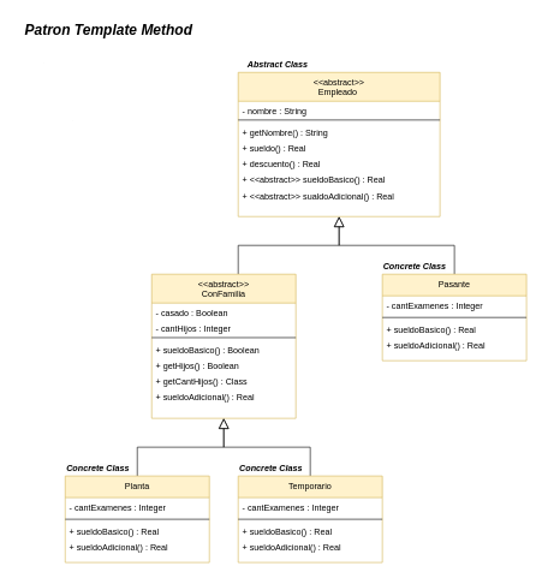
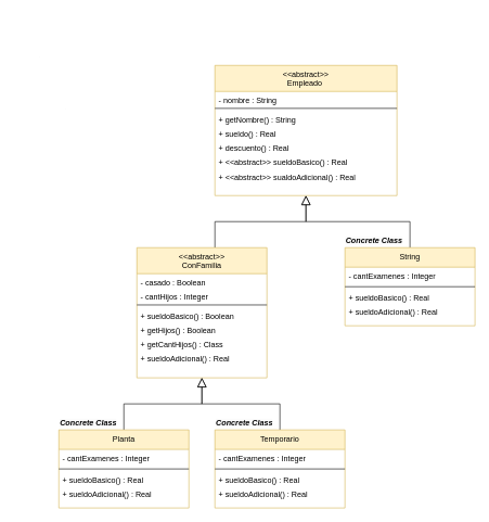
- <mxCell id="39" value="&lt;b style=&quot;&quot;&gt;&lt;i&gt;&lt;font style=&quot;font-size: 20px;&quot;&gt;Patron Template Method&lt;/font&gt;&lt;/i&gt;&lt;/b&gt;" style="text;html=1;align=center;verticalAlign=middle;resizable=0;points=[];autosize=1;strokeColor=none;fillColor=none;" vertex="1" parent="1"><mxGeometry x="20" y="20" width="260" height="40" as="geometry" /></mxCell>
- <mxCell id="40" value="&lt;font size=&quot;1&quot; style=&quot;&quot;&gt;&lt;b style=&quot;&quot;&gt;&lt;i style=&quot;font-size: 12px;&quot;&gt;Abstract Class&lt;/i&gt;&lt;/b&gt;&lt;/font&gt;" style="text;html=1;align=center;verticalAlign=middle;whiteSpace=wrap;rounded=0;" vertex="1" parent="1"><mxGeometry x="330" y="80" width="110" height="20" as="geometry" /></mxCell>
- <mxCell id="11" value="Pasante" style="swimlane;fontStyle=0;align=center;verticalAlign=top;childLayout=stackLayout;horizontal=1;startSize=30;horizontalStack=0;resizeParent=1;resizeLast=0;collapsible=1;marginBottom=0;rounded=0;shadow=0;strokeWidth=1;fillColor=#fff2cc;strokeColor=#d6b656;" vertex="1" parent="1"><mxGeometry x="530" y="380" width="200" height="120" as="geometry"><mxRectangle x="110" y="-20" width="160" height="26" as="alternateBounds" /></mxGeometry></mxCell>
+ <mxCell id="11" value="String" style="swimlane;fontStyle=0;align=center;verticalAlign=top;childLayout=stackLayout;horizontal=1;startSize=30;horizontalStack=0;resizeParent=1;resizeLast=0;collapsible=1;marginBottom=0;rounded=0;shadow=0;strokeWidth=1;fillColor=#fff2cc;strokeColor=#d6b656;" vertex="1" parent="1"><mxGeometry x="530" y="380" width="200" height="120" as="geometry"><mxRectangle x="110" y="-20" width="160" height="26" as="alternateBounds" /></mxGeometry></mxCell>
